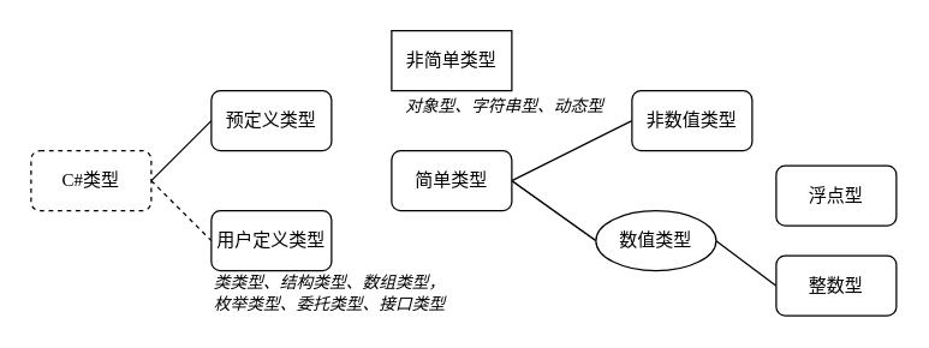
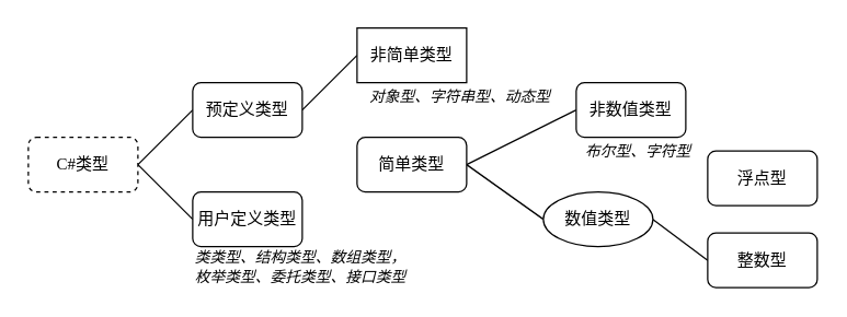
+ <mxCell id="5" style="edgeStyle=none;rounded=0;orthogonalLoop=1;jettySize=auto;html=1;exitX=1;exitY=0.5;exitDx=0;exitDy=0;entryX=0;entryY=0.5;entryDx=0;entryDy=0;fontFamily=Comic Sans MS;fontSize=12;endArrow=none;endFill=0;" edge="1" parent="1" source="6" target="8"><mxGeometry relative="1" as="geometry" /></mxCell>
+ <mxCell id="15" value="布尔型、字符型" style="text;html=1;align=center;verticalAlign=middle;resizable=0;points=[];autosize=1;strokeColor=none;fillColor=none;fontSize=11;fontFamily=Comic Sans MS;fontStyle=2" vertex="1" parent="1"><mxGeometry x="420" y="100" width="90" height="20" as="geometry" /></mxCell>
- <mxCell id="3" style="edgeStyle=none;rounded=0;orthogonalLoop=1;jettySize=auto;html=1;exitX=1;exitY=0.5;exitDx=0;exitDy=0;entryX=0;entryY=0.5;entryDx=0;entryDy=0;fontFamily=Comic Sans MS;fontSize=12;endArrow=none;endFill=0;dashed=1;" edge="1" parent="1" source="4" target="7"><mxGeometry relative="1" as="geometry" /></mxCell>
+ <mxCell id="3" style="edgeStyle=none;rounded=0;orthogonalLoop=1;jettySize=auto;html=1;exitX=1;exitY=0.5;exitDx=0;exitDy=0;entryX=0;entryY=0.5;entryDx=0;entryDy=0;fontFamily=Comic Sans MS;fontSize=12;endArrow=none;endFill=0;" edge="1" parent="1" source="4" target="7"><mxGeometry relative="1" as="geometry" /></mxCell>
